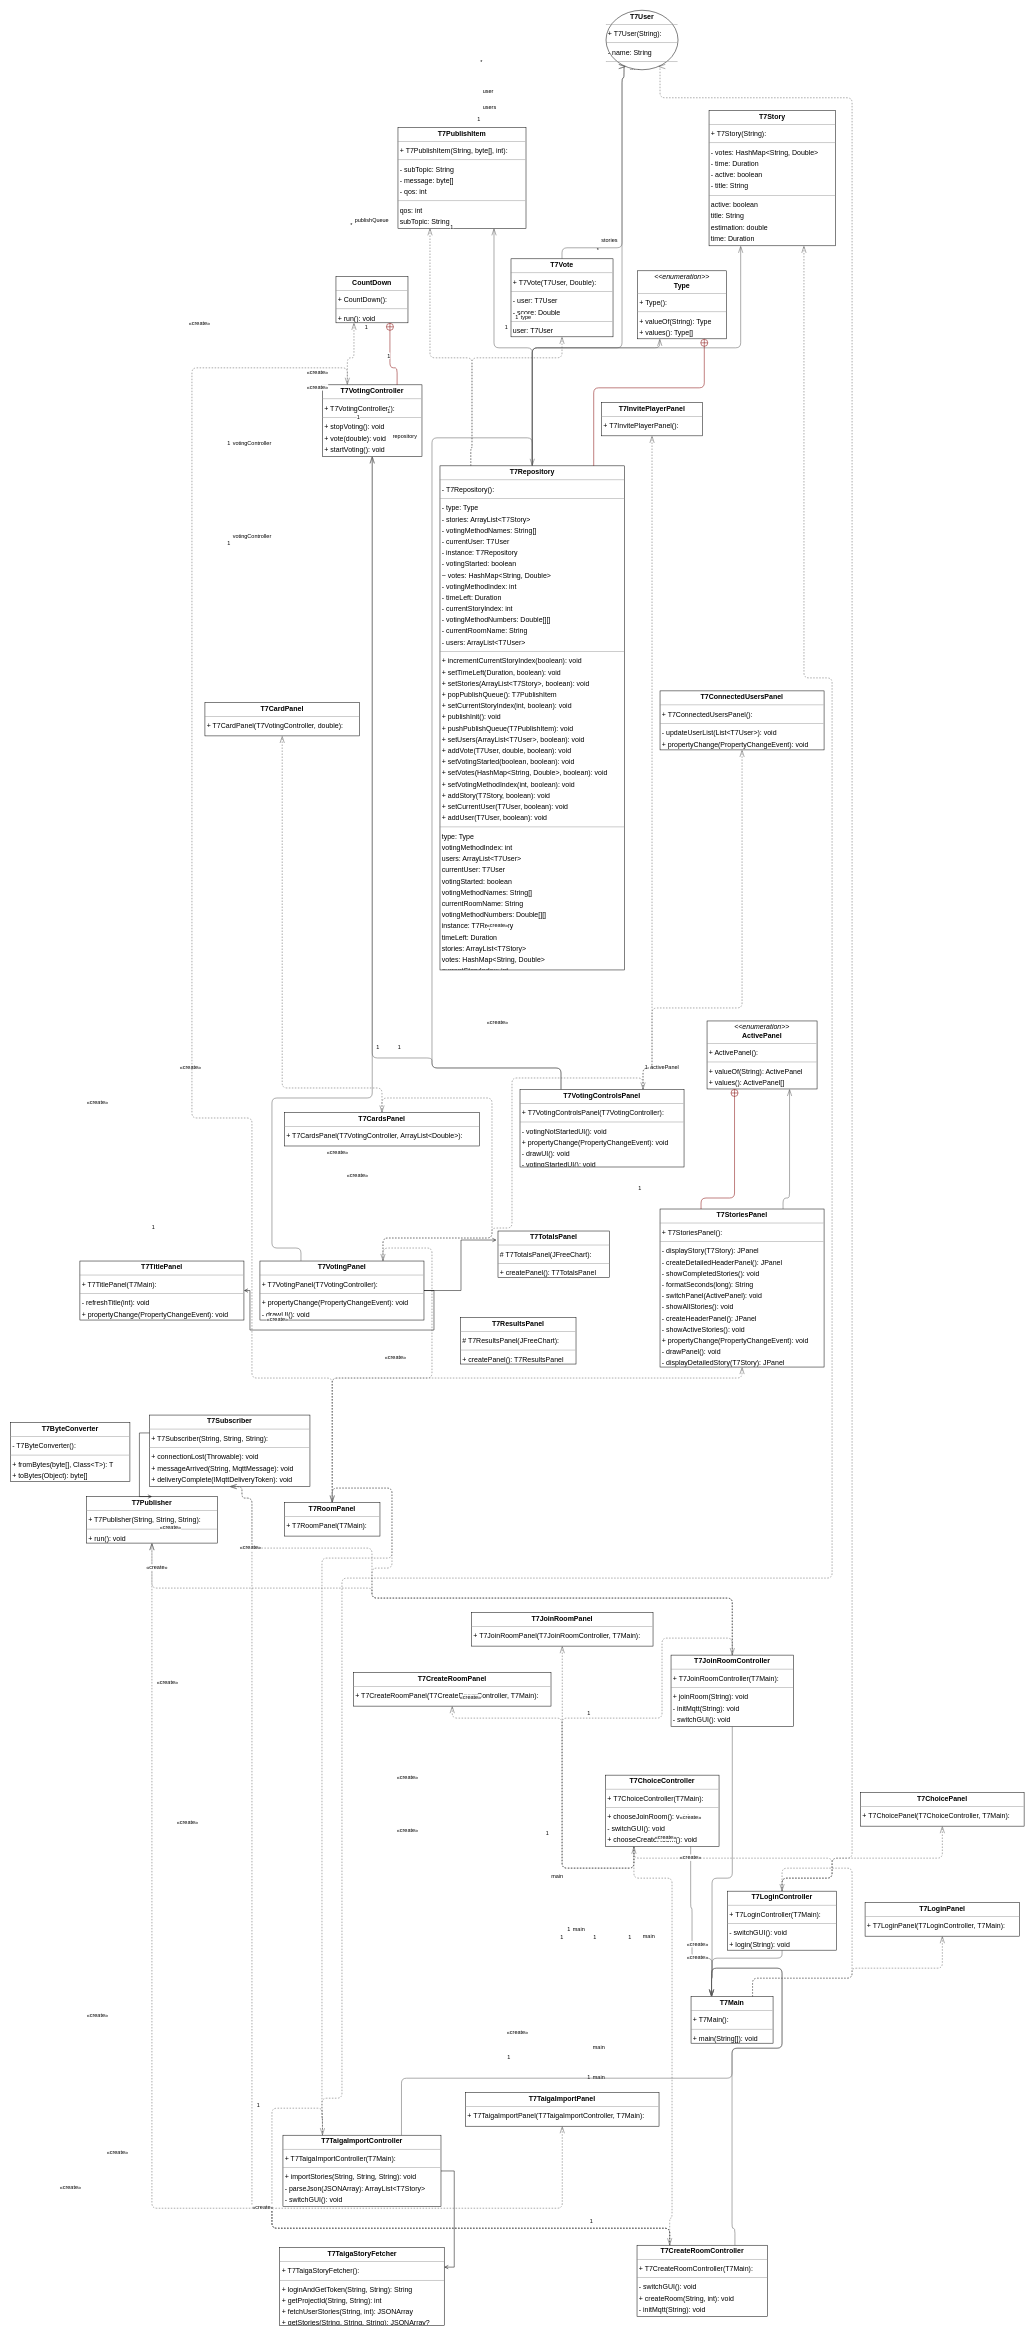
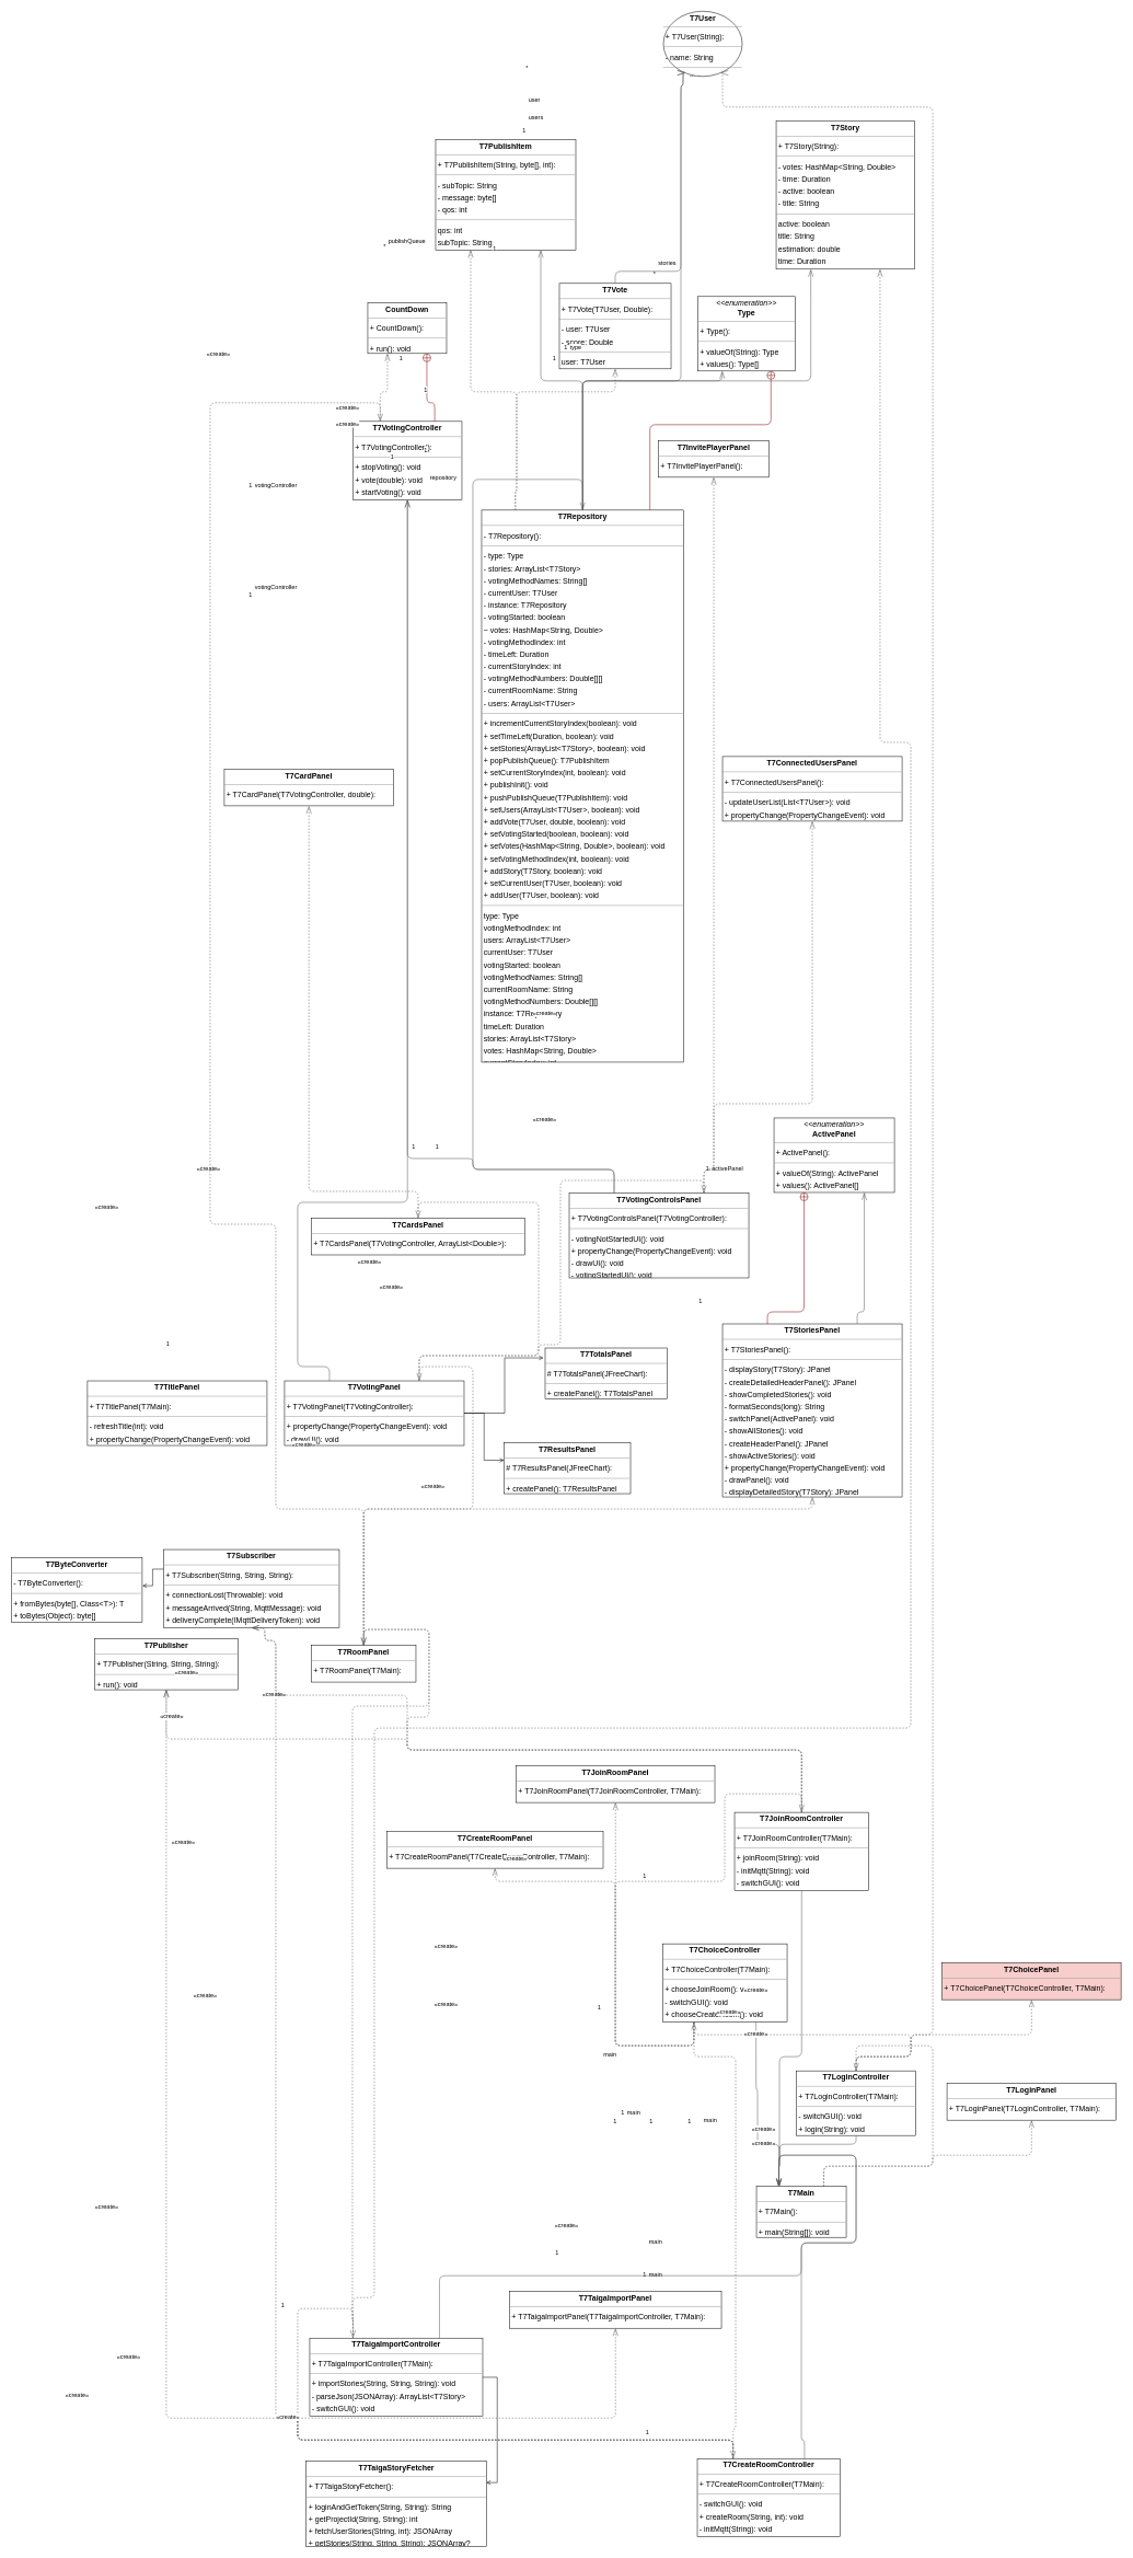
- <mxCell id="156" style="edgeStyle=orthogonalEdgeStyle;rounded=0;orthogonalLoop=1;jettySize=auto;html=1;exitX=1;exitY=0.5;exitDx=0;exitDy=0;endArrow=open;endFill=0;" edge="1" parent="1" source="37" target="30"><mxGeometry relative="1" as="geometry" /></mxCell>
+ <mxCell id="156" style="edgeStyle=orthogonalEdgeStyle;rounded=0;orthogonalLoop=1;jettySize=auto;html=1;exitX=1;exitY=0.5;exitDx=0;exitDy=0;entryX=0;entryY=0.344;entryDx=0;entryDy=0;entryPerimeter=0;endArrow=open;endFill=0;" edge="1" parent="1" source="37" target="21"><mxGeometry relative="1" as="geometry" /></mxCell>
- <mxCell id="157" style="edgeStyle=orthogonalEdgeStyle;rounded=0;orthogonalLoop=1;jettySize=auto;html=1;exitX=0;exitY=0.25;exitDx=0;exitDy=0;endArrow=open;endFill=0;" edge="1" parent="1" source="25" target="19"><mxGeometry relative="1" as="geometry" /></mxCell>
+ <mxCell id="157" style="edgeStyle=orthogonalEdgeStyle;rounded=0;orthogonalLoop=1;jettySize=auto;html=1;exitX=0;exitY=0.25;exitDx=0;exitDy=0;entryX=1.002;entryY=0.433;entryDx=0;entryDy=0;entryPerimeter=0;endArrow=open;endFill=0;" edge="1" parent="1" source="25" target="4"><mxGeometry relative="1" as="geometry" /></mxCell>
- <mxCell id="8" value="&lt;p style=&quot;margin:0px;margin-top:4px;text-align:center;&quot;&gt;&lt;b&gt;T7ChoicePanel&lt;/b&gt;&lt;/p&gt;&lt;hr size=&quot;1&quot;/&gt;&lt;p style=&quot;margin:0 0 0 4px;line-height:1.6;&quot;&gt;+ T7ChoicePanel(T7ChoiceController, T7Main): &lt;/p&gt;" style="verticalAlign=top;align=left;overflow=fill;fontSize=14;fontFamily=Helvetica;html=1;rounded=0;shadow=0;comic=0;labelBackgroundColor=none;strokeWidth=1;" vertex="1" parent="1"><mxGeometry x="1720" y="3584" width="327" height="67" as="geometry" /></mxCell>
+ <mxCell id="8" value="&lt;p style=&quot;margin:0px;margin-top:4px;text-align:center;&quot;&gt;&lt;b&gt;T7ChoicePanel&lt;/b&gt;&lt;/p&gt;&lt;hr size=&quot;1&quot;/&gt;&lt;p style=&quot;margin:0 0 0 4px;line-height:1.6;&quot;&gt;+ T7ChoicePanel(T7ChoiceController, T7Main): &lt;/p&gt;" style="verticalAlign=top;align=left;overflow=fill;fontSize=14;fontFamily=Helvetica;html=1;rounded=0;shadow=0;comic=0;labelBackgroundColor=none;strokeWidth=1;fillColor=#f8cecc;" vertex="1" parent="1"><mxGeometry x="1720" y="3584" width="327" height="67" as="geometry" /></mxCell>
